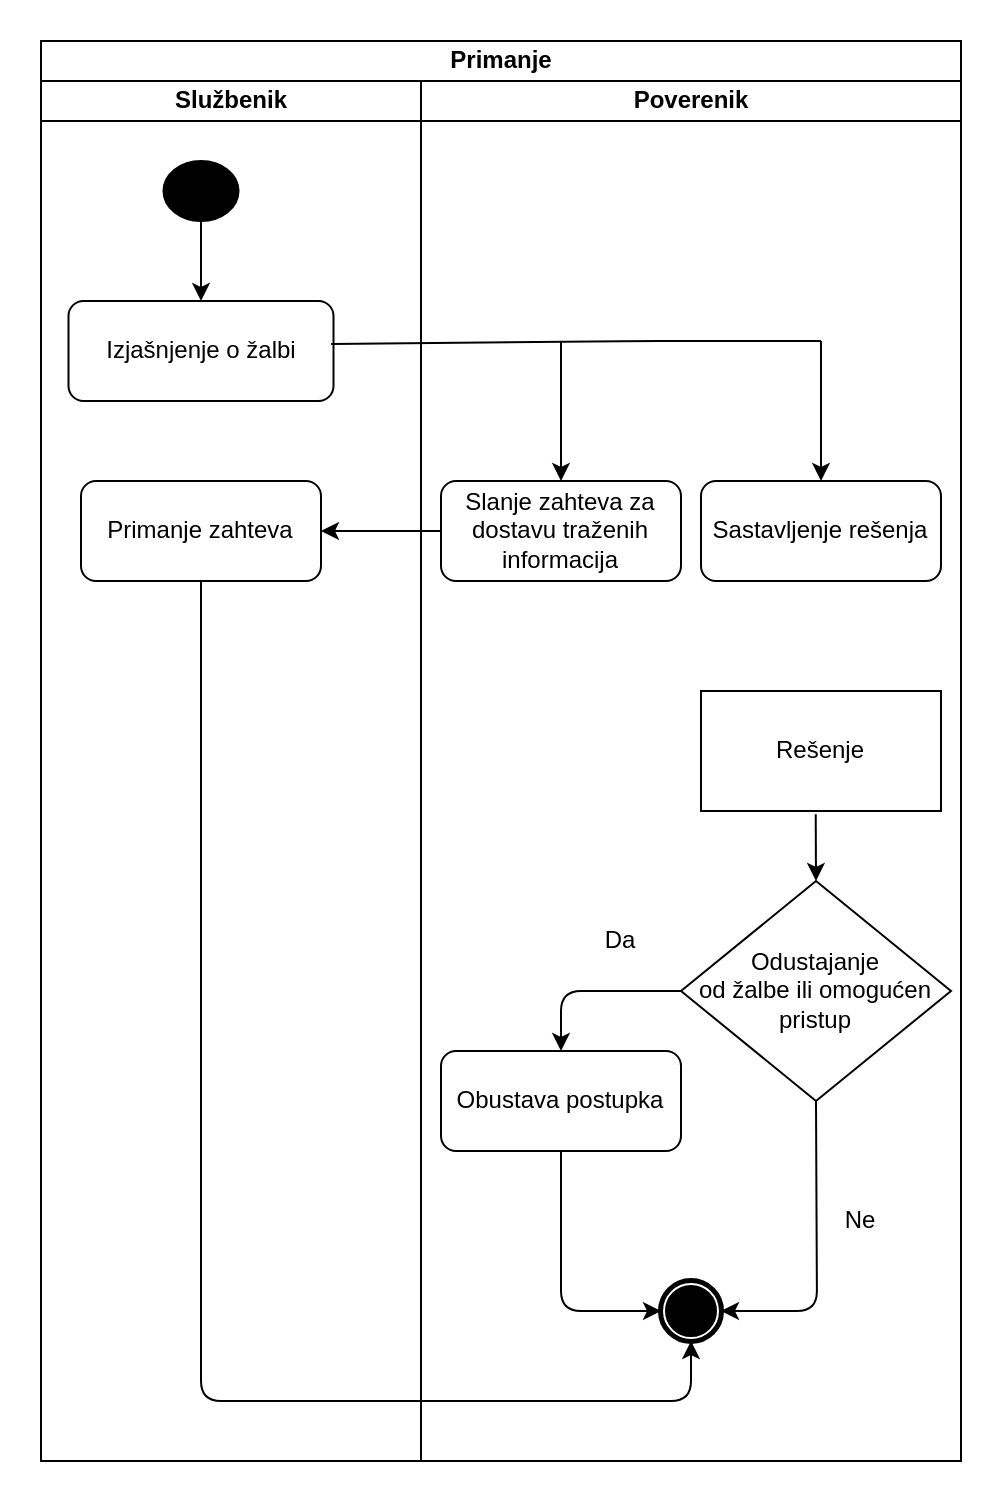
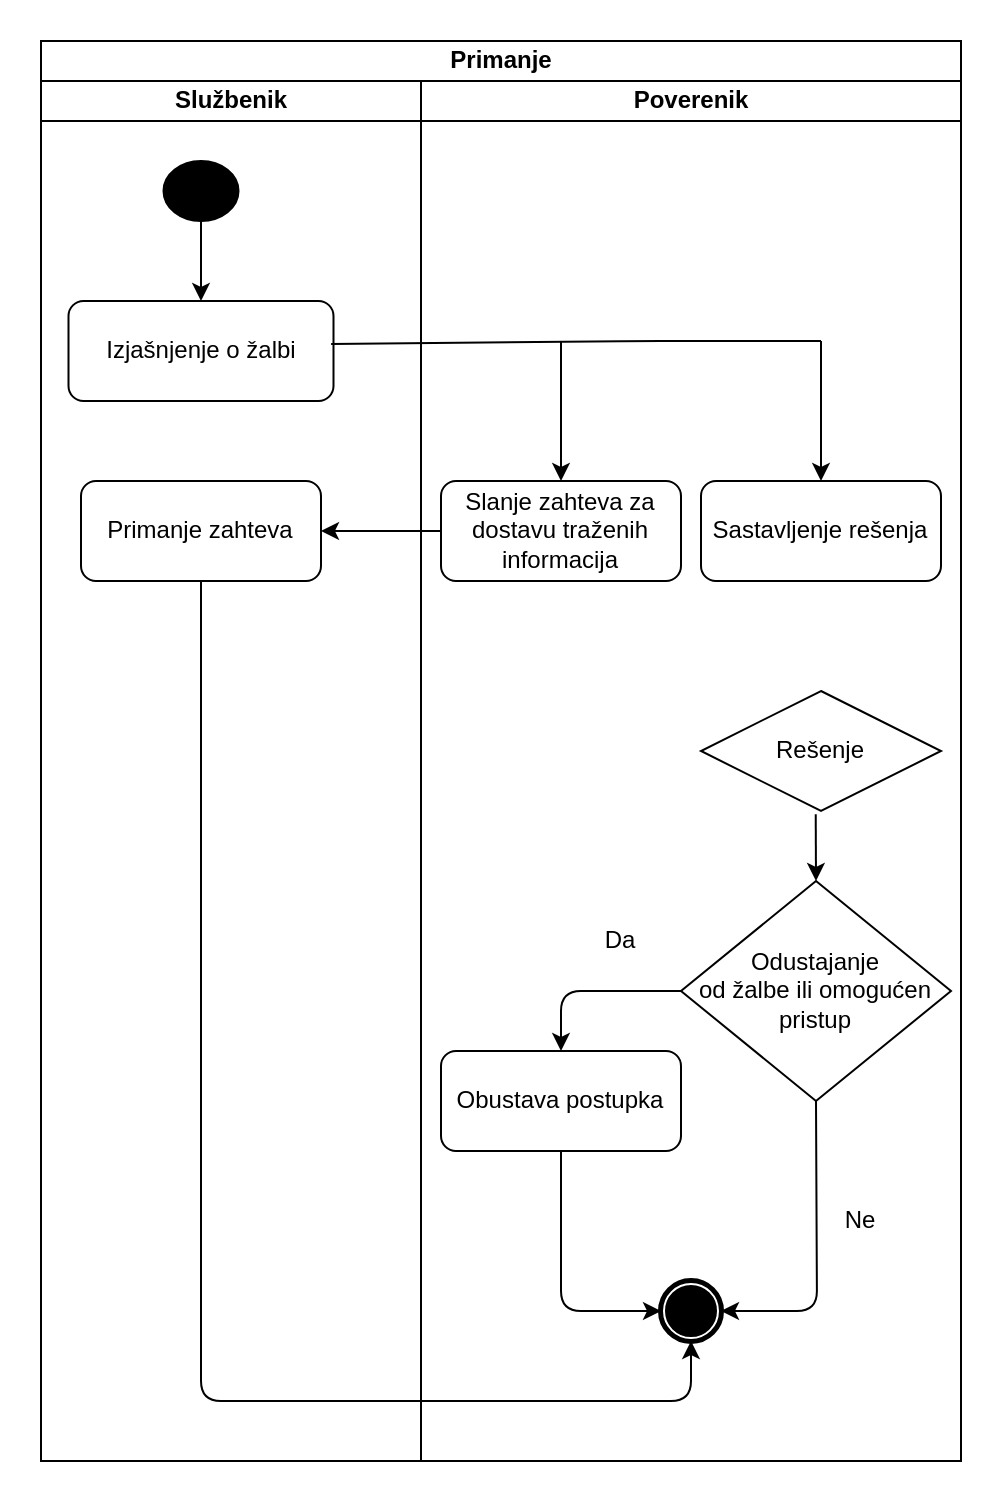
- <mxCell id="16" value="Rešenje" style="rounded=0;whiteSpace=wrap;html=1;" vertex="1" parent="8"><mxGeometry x="140" y="305" width="120" height="60" as="geometry" /></mxCell>
+ <mxCell id="16" value="Rešenje" style="rhombus;whiteSpace=wrap;html=1;" vertex="1" parent="8"><mxGeometry x="140" y="305" width="120" height="60" as="geometry" /></mxCell>
